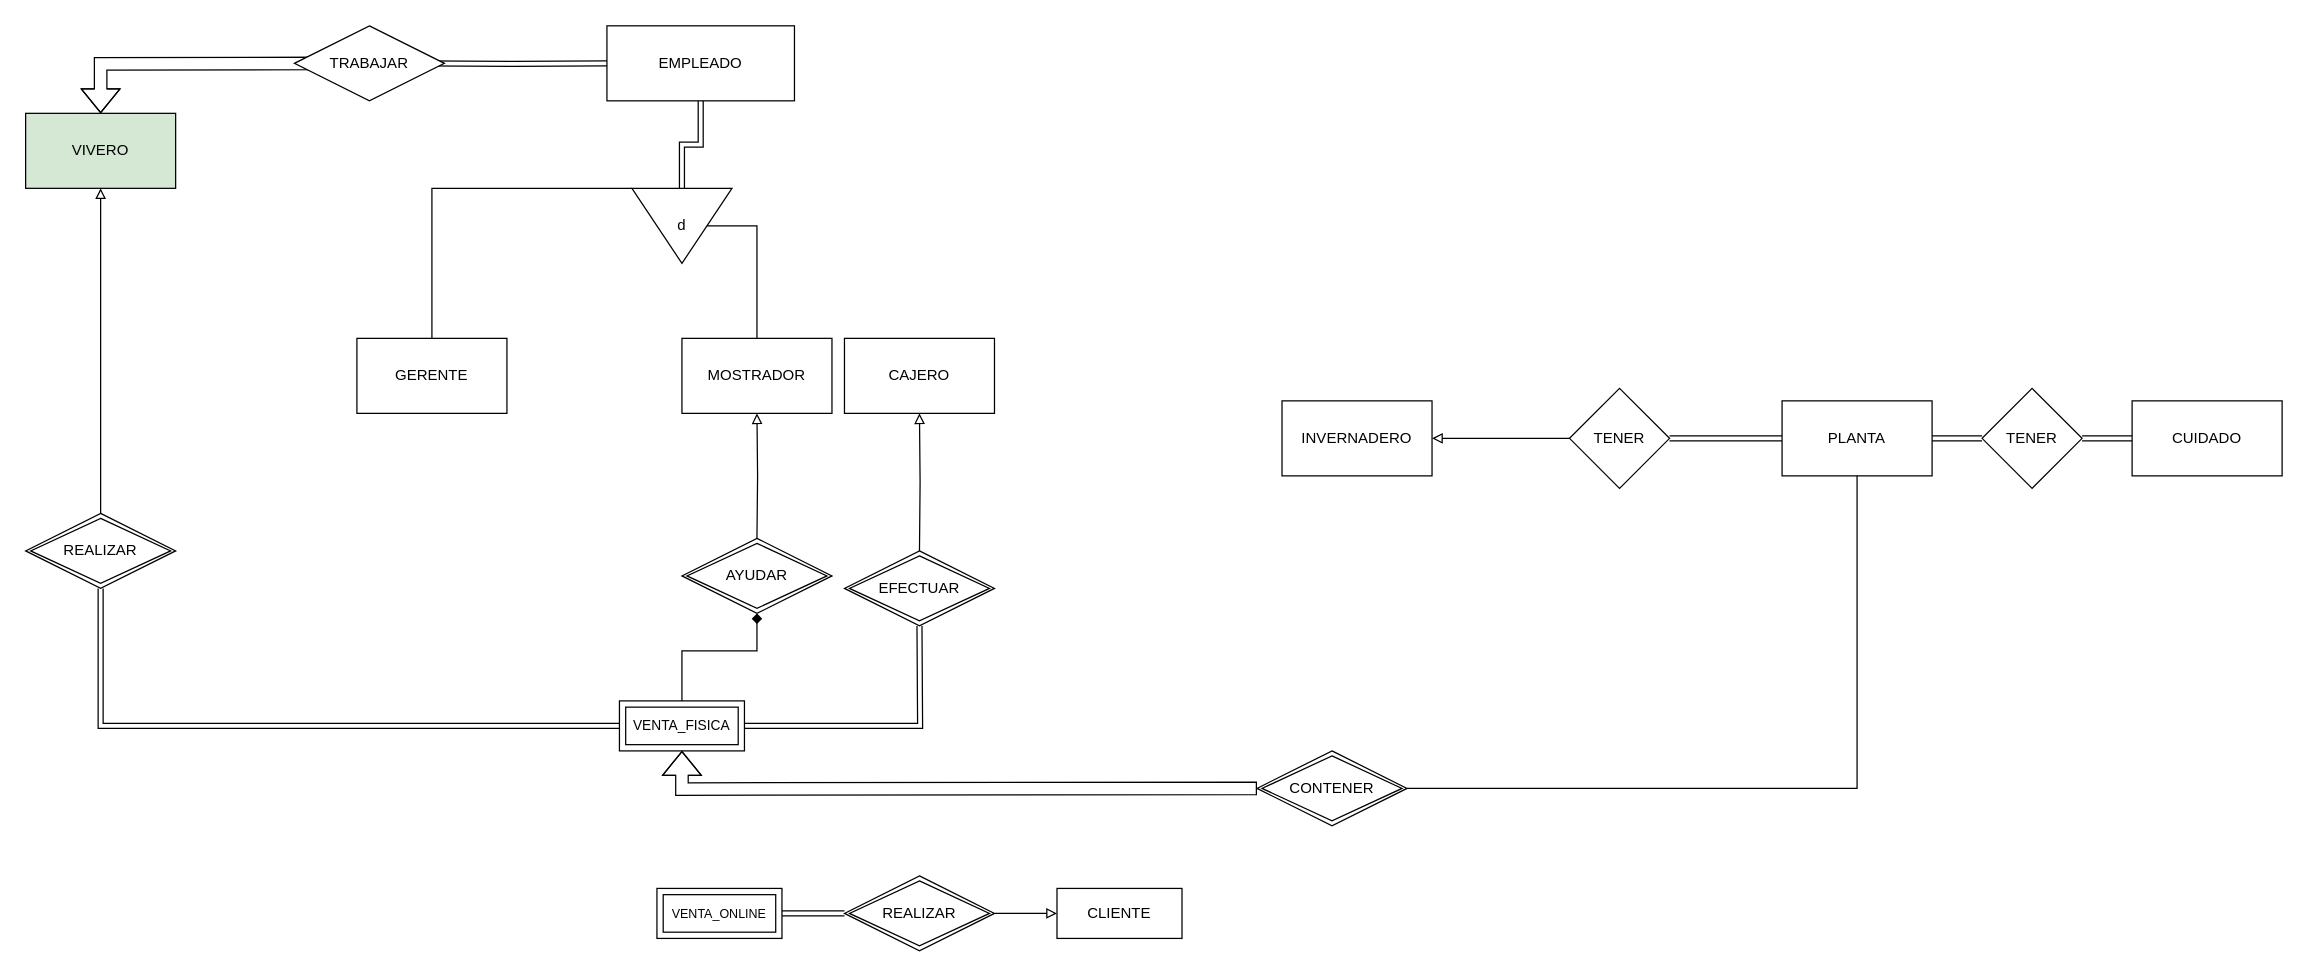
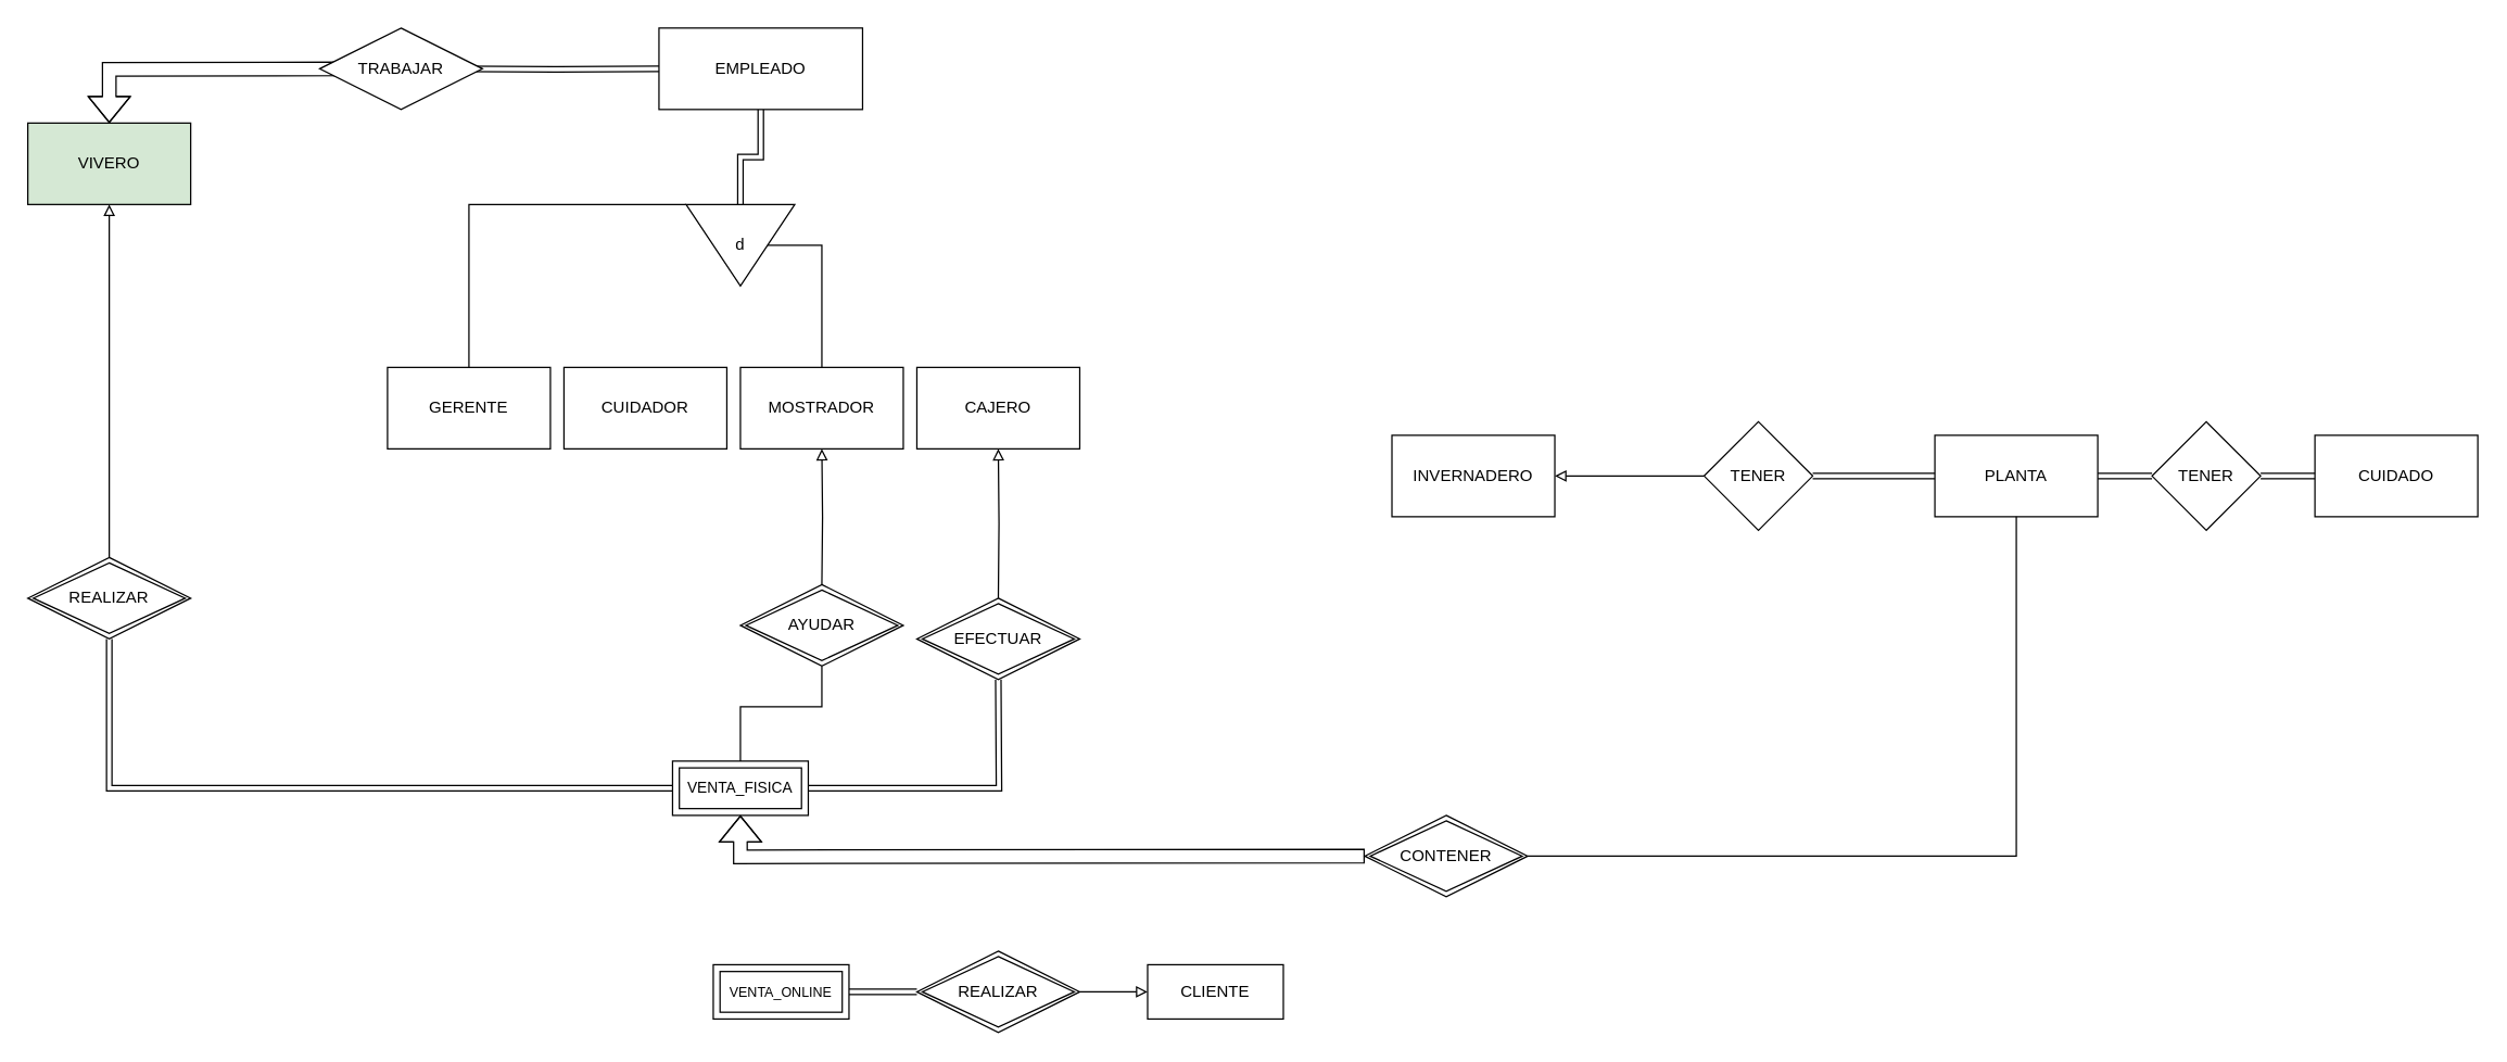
+ <mxCell id="8" value="CUIDADOR" style="whiteSpace=wrap;html=1;fontSize=12;gradientColor=none;" vertex="1" parent="1"><mxGeometry x="415" y="270" width="120" height="60" as="geometry" /></mxCell>
- <mxCell id="40" value="" style="endArrow=diamond;html=1;rounded=0;strokeWidth=1;fontSize=12;targetPerimeterSpacing=0;entryX=0.5;entryY=1;entryDx=0;entryDy=0;exitX=0.5;exitY=0;exitDx=0;exitDy=0;" edge="1" parent="1" source="37" target="30"><mxGeometry relative="1" as="geometry"><mxPoint x="555" y="570" as="sourcePoint" /><mxPoint x="715" y="570" as="targetPoint" /><Array as="points"><mxPoint x="545" y="520" /><mxPoint x="605" y="520" /></Array></mxGeometry></mxCell>
+ <mxCell id="40" value="" style="endArrow=none;html=1;rounded=0;strokeWidth=1;fontSize=12;targetPerimeterSpacing=0;entryX=0.5;entryY=1;entryDx=0;entryDy=0;exitX=0.5;exitY=0;exitDx=0;exitDy=0;" edge="1" parent="1" source="37" target="30"><mxGeometry relative="1" as="geometry"><mxPoint x="555" y="570" as="sourcePoint" /><mxPoint x="715" y="570" as="targetPoint" /><Array as="points"><mxPoint x="545" y="520" /><mxPoint x="605" y="520" /></Array></mxGeometry></mxCell>
